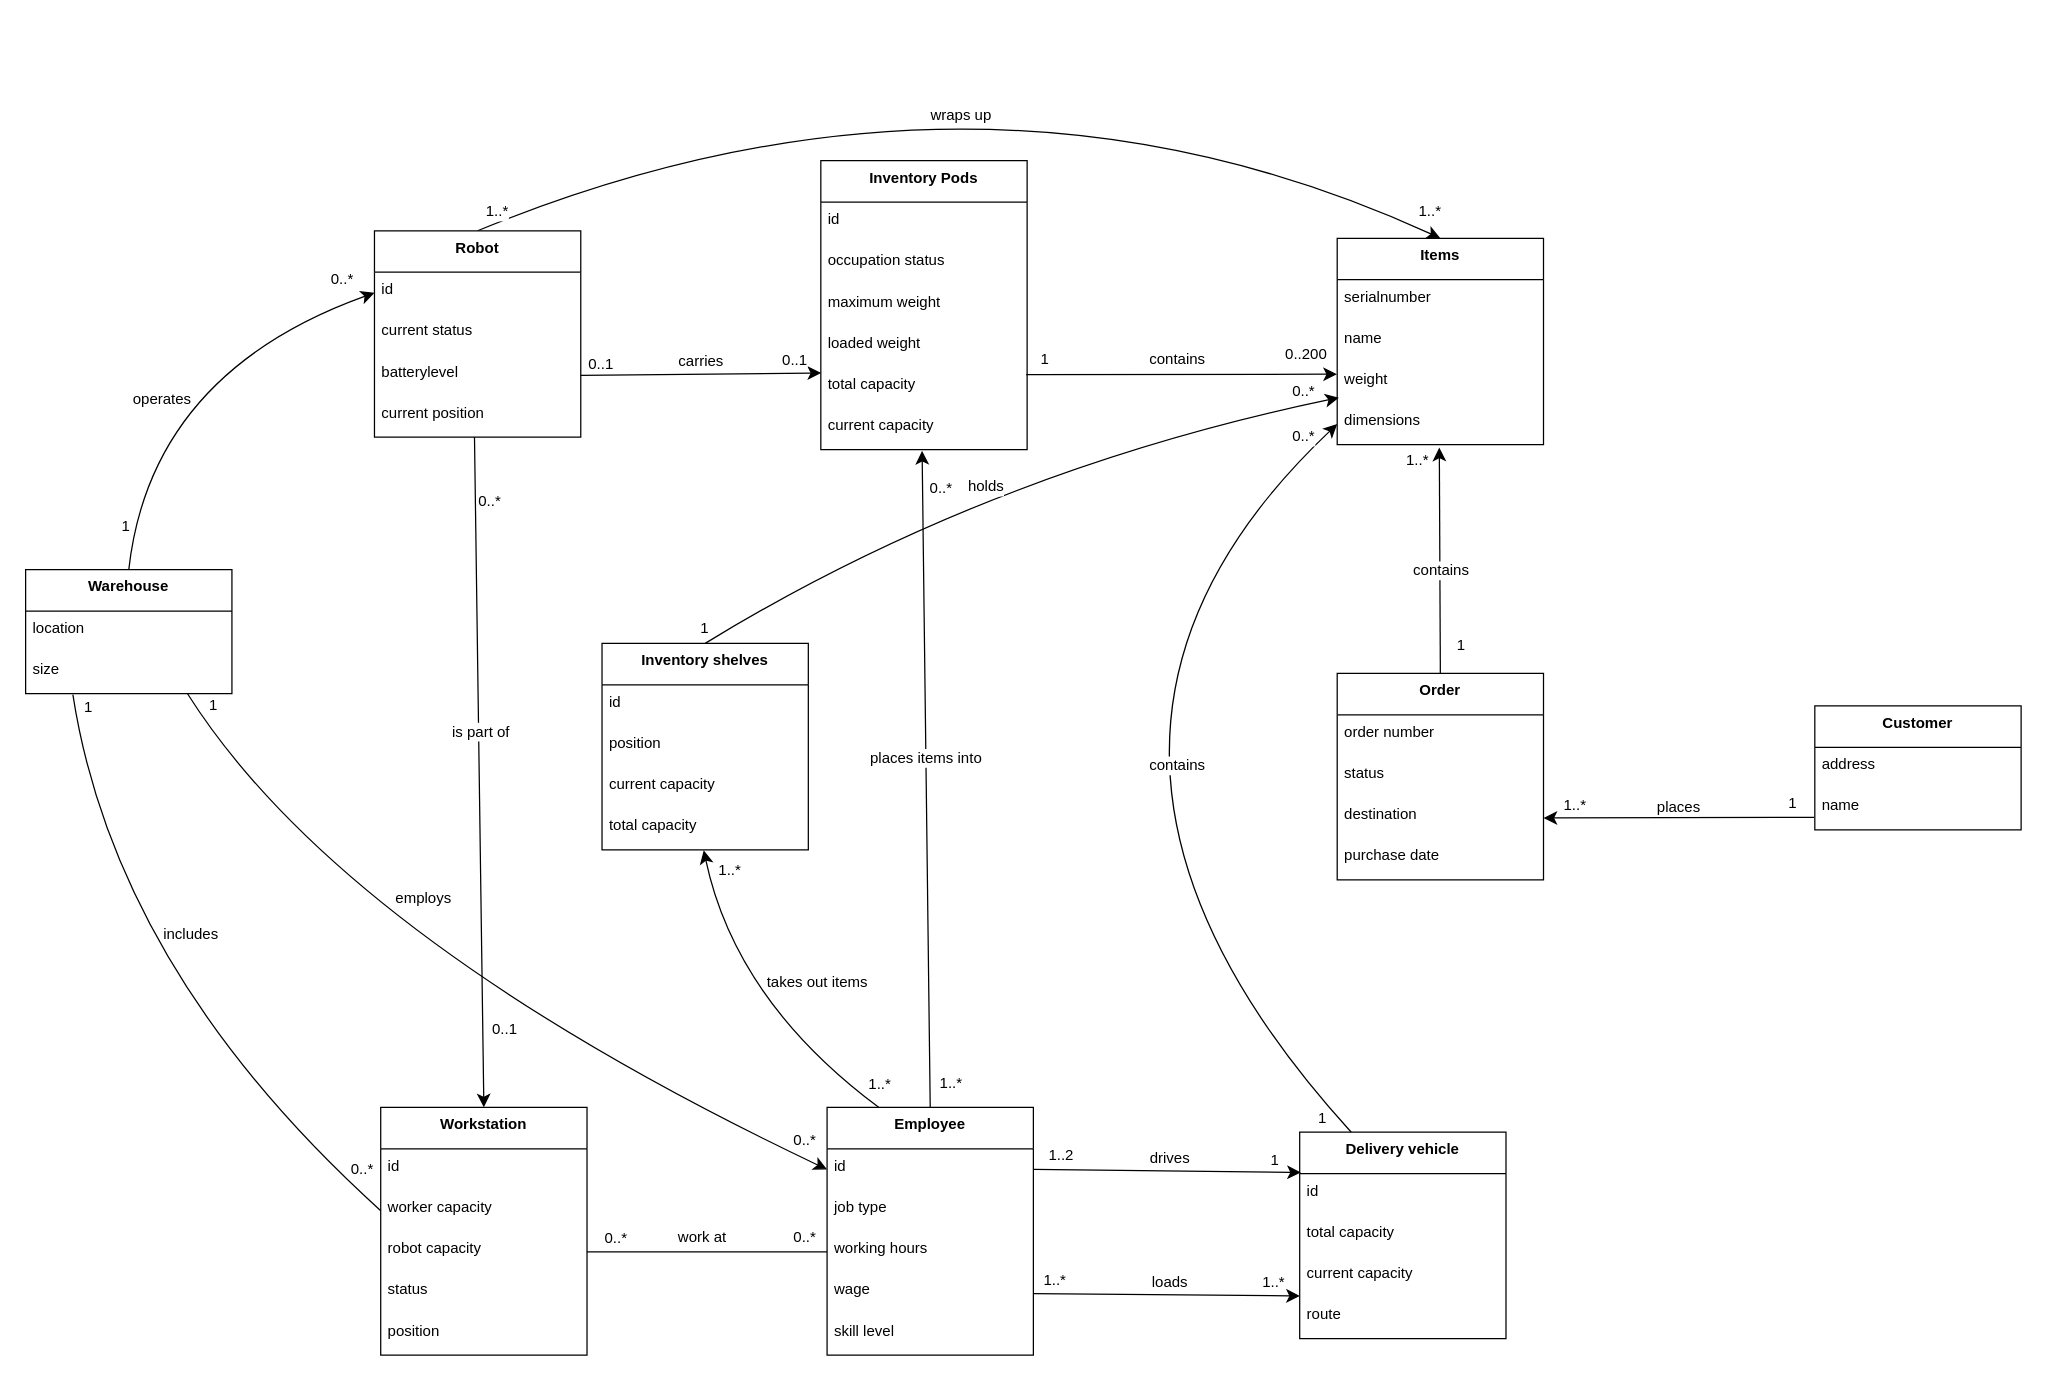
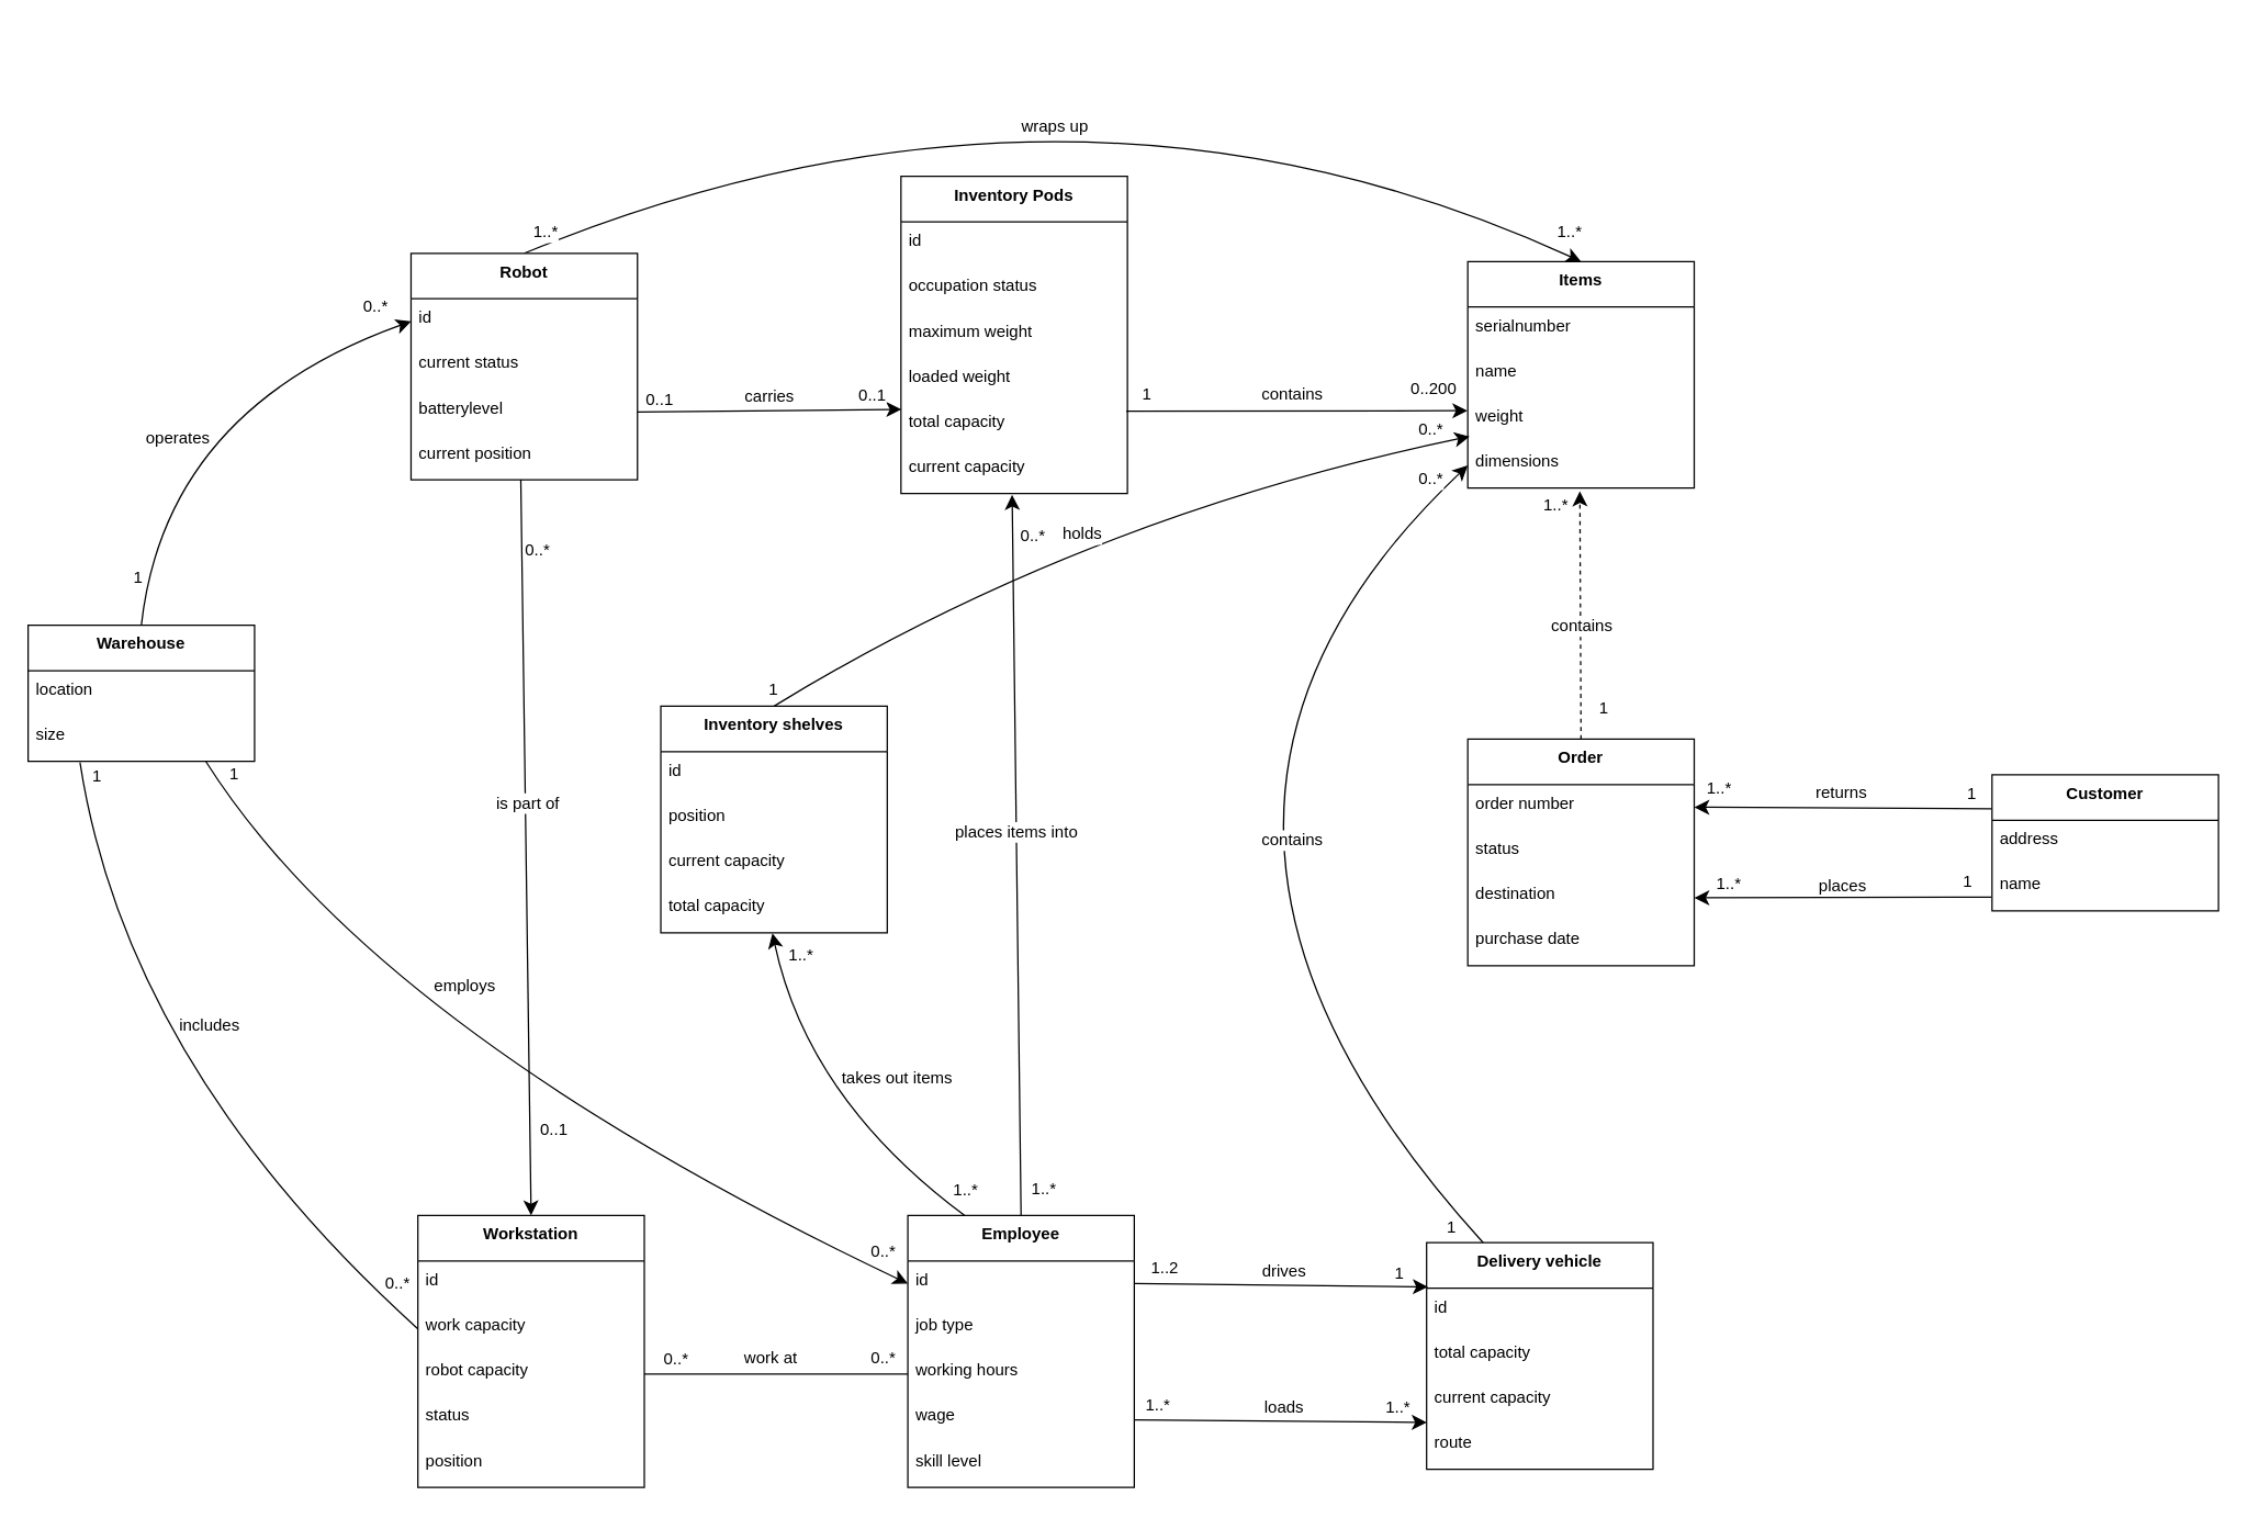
- <mxCell id="84" style="edgeStyle=none;curved=1;rounded=0;orthogonalLoop=1;jettySize=auto;html=1;exitX=0.5;exitY=0;exitDx=0;exitDy=0;entryX=0.495;entryY=1.069;entryDx=0;entryDy=0;entryPerimeter=0;fontSize=12;startSize=8;endSize=8;" edge="1" parent="1" source="79" target="63"><mxGeometry relative="1" as="geometry"><mxPoint x="1150.015" y="398.255" as="targetPoint" /></mxGeometry></mxCell>
+ <mxCell id="84" style="edgeStyle=none;curved=1;rounded=0;orthogonalLoop=1;jettySize=auto;html=1;exitX=0.5;exitY=0;exitDx=0;exitDy=0;entryX=0.495;entryY=1.069;entryDx=0;entryDy=0;entryPerimeter=0;fontSize=12;startSize=8;endSize=8;dashed=1;" edge="1" parent="1" source="79" target="63"><mxGeometry relative="1" as="geometry"><mxPoint x="1150.015" y="398.255" as="targetPoint" /></mxGeometry></mxCell>
+ <mxCell id="72" style="edgeStyle=none;curved=1;rounded=0;orthogonalLoop=1;jettySize=auto;html=1;exitX=0;exitY=0.25;exitDx=0;exitDy=0;entryX=1;entryY=0.5;entryDx=0;entryDy=0;fontSize=12;startSize=8;endSize=8;" edge="1" parent="1" source="76" target="80"><mxGeometry relative="1" as="geometry"><mxPoint x="1462.24" y="570.996" as="sourcePoint" /><mxPoint x="1245" y="580.719" as="targetPoint" /><Array as="points" /></mxGeometry></mxCell>
+ <mxCell id="73" value="returns" style="edgeLabel;html=1;align=center;verticalAlign=middle;resizable=0;points=[];fontSize=12;" vertex="1" connectable="0" parent="72"><mxGeometry x="-0.009" y="28" relative="1" as="geometry"><mxPoint x="-2" y="-40" as="offset" /></mxGeometry></mxCell>
+ <mxCell id="74" value="1" style="edgeLabel;html=1;align=center;verticalAlign=middle;resizable=0;points=[];fontSize=12;" vertex="1" connectable="0" parent="72"><mxGeometry x="-0.882" y="4" relative="1" as="geometry"><mxPoint x="-2" y="-15" as="offset" /></mxGeometry></mxCell>
+ <mxCell id="75" value="1..*" style="edgeLabel;html=1;align=center;verticalAlign=middle;resizable=0;points=[];fontSize=12;" vertex="1" connectable="0" parent="72"><mxGeometry x="0.915" y="2" relative="1" as="geometry"><mxPoint x="9" y="-16" as="offset" /></mxGeometry></mxCell>
- <mxCell id="20" value="worker capacity" style="text;strokeColor=none;fillColor=none;align=left;verticalAlign=top;spacingLeft=4;spacingRight=4;overflow=hidden;rotatable=0;points=[[0,0.5],[1,0.5]];portConstraint=eastwest;" parent="18" vertex="1"><mxGeometry y="66.143" width="165" height="33" as="geometry" /></mxCell>
+ <mxCell id="20" value="work capacity" style="text;strokeColor=none;fillColor=none;align=left;verticalAlign=top;spacingLeft=4;spacingRight=4;overflow=hidden;rotatable=0;points=[[0,0.5],[1,0.5]];portConstraint=eastwest;" parent="18" vertex="1"><mxGeometry y="66.143" width="165" height="33" as="geometry" /></mxCell>
